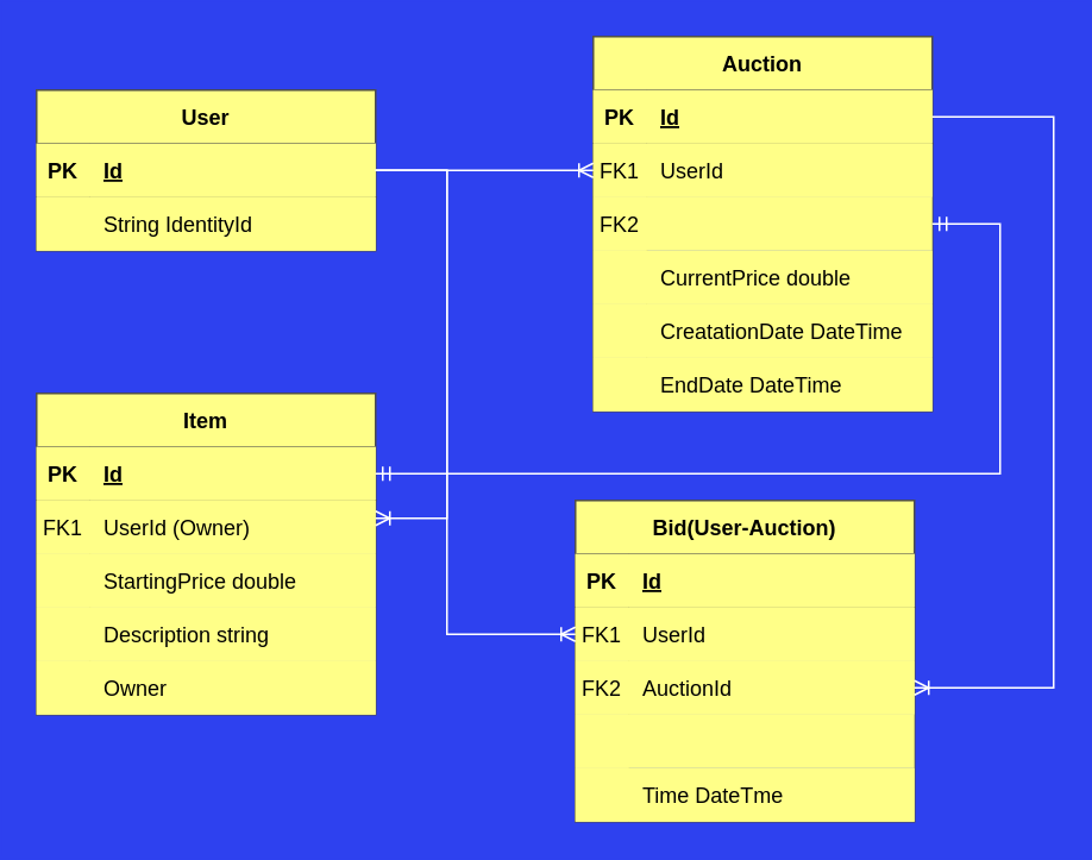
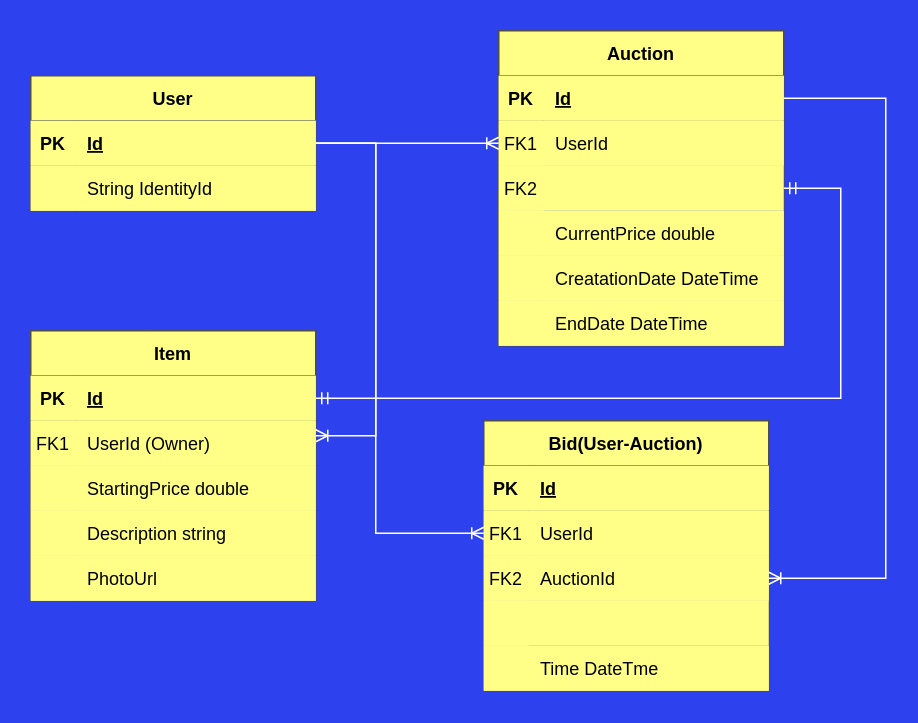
- <mxCell id="35" value="Owner" style="shape=partialRectangle;overflow=hidden;connectable=0;fillColor=#ffff88;top=0;left=0;bottom=0;right=0;align=left;spacingLeft=6;strokeColor=#4D4D4D;" parent="33" vertex="1"><mxGeometry x="30" width="160" height="30" as="geometry"><mxRectangle width="160" height="30" as="alternateBounds" /></mxGeometry></mxCell>
+ <mxCell id="35" value="PhotoUrl" style="shape=partialRectangle;overflow=hidden;connectable=0;fillColor=#ffff88;top=0;left=0;bottom=0;right=0;align=left;spacingLeft=6;strokeColor=#4D4D4D;" parent="33" vertex="1"><mxGeometry x="30" width="160" height="30" as="geometry"><mxRectangle width="160" height="30" as="alternateBounds" /></mxGeometry></mxCell>
